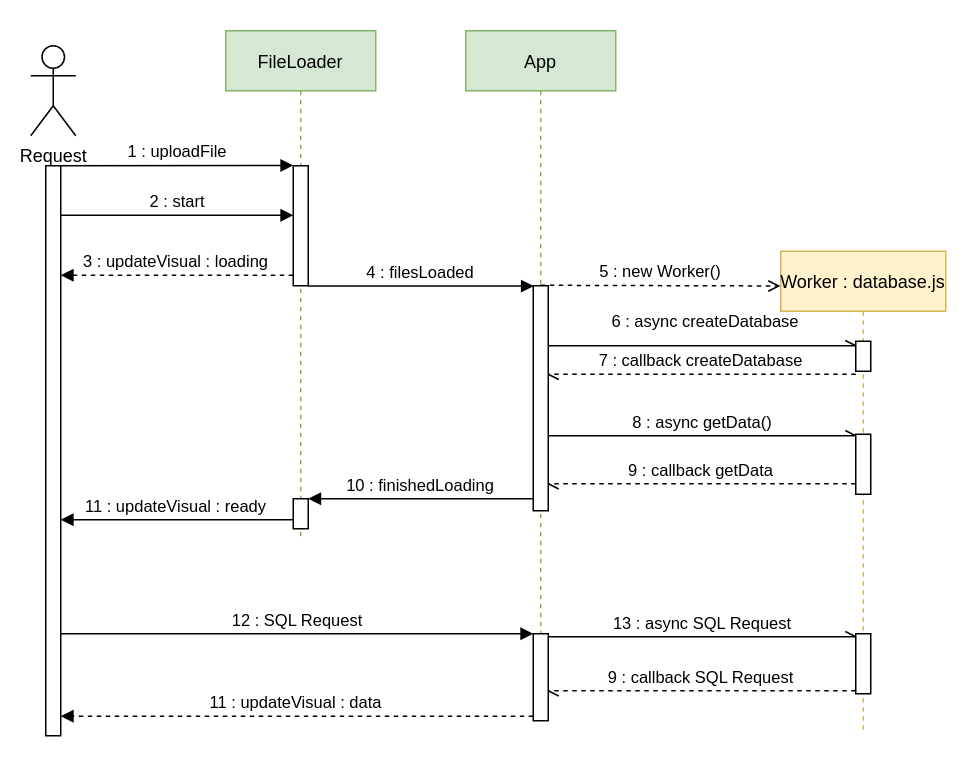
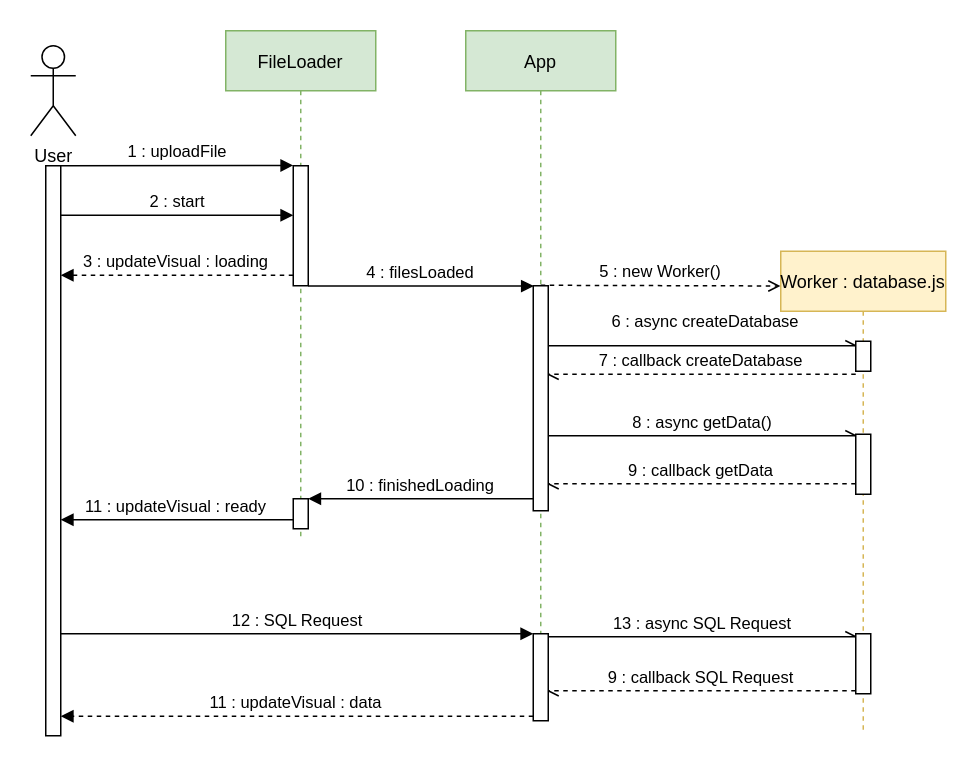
- <mxCell id="28" value="Request" style="shape=umlActor;verticalLabelPosition=bottom;verticalAlign=top;html=1;outlineConnect=0;" parent="27" vertex="1"><mxGeometry width="30" height="60" as="geometry" /></mxCell>
+ <mxCell id="28" value="User" style="shape=umlActor;verticalLabelPosition=bottom;verticalAlign=top;html=1;outlineConnect=0;" parent="27" vertex="1"><mxGeometry width="30" height="60" as="geometry" /></mxCell>
